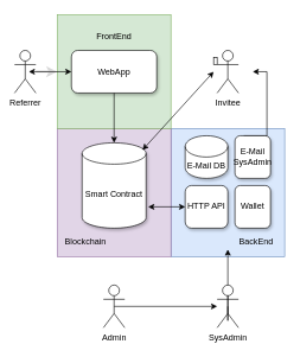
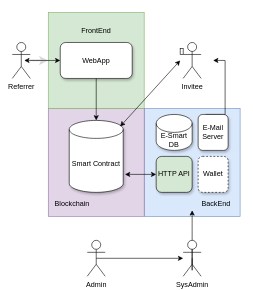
- <mxCell id="11" value="E-Mail&lt;br&gt;SysAdmin" style="rounded=1;whiteSpace=wrap;html=1;sketch=0;shadow=1;glass=0;" vertex="1" parent="1"><mxGeometry x="330" y="190" width="50" height="60" as="geometry" /></mxCell>
+ <mxCell id="11" value="E-Mail&lt;br&gt;Server" style="rounded=1;whiteSpace=wrap;html=1;sketch=0;shadow=1;glass=0;" vertex="1" parent="1"><mxGeometry x="330" y="190" width="50" height="60" as="geometry" /></mxCell>
- <mxCell id="8" value="E-Mail DB" style="shape=cylinder3;whiteSpace=wrap;html=1;boundedLbl=1;backgroundOutline=1;size=15;shadow=1;" vertex="1" parent="1"><mxGeometry x="260" y="190" width="60" height="60" as="geometry" /></mxCell>
+ <mxCell id="8" value="E-Smart DB" style="shape=cylinder3;whiteSpace=wrap;html=1;boundedLbl=1;backgroundOutline=1;size=15;shadow=1;" vertex="1" parent="1"><mxGeometry x="260" y="190" width="60" height="60" as="geometry" /></mxCell>
- <mxCell id="12" value="HTTP API" style="rounded=1;whiteSpace=wrap;html=1;glass=0;shadow=1;" vertex="1" parent="1"><mxGeometry x="260" y="260" width="60" height="60" as="geometry" /></mxCell>
+ <mxCell id="12" value="HTTP API" style="rounded=1;whiteSpace=wrap;html=1;glass=0;shadow=1;fillColor=#d5e8d4;" vertex="1" parent="1"><mxGeometry x="260" y="260" width="60" height="60" as="geometry" /></mxCell>
- <mxCell id="20" value="Wallet" style="rounded=1;whiteSpace=wrap;html=1;sketch=0;shadow=1;glass=0;" vertex="1" parent="1"><mxGeometry x="330" y="260" width="50" height="60" as="geometry" /></mxCell>
+ <mxCell id="20" value="Wallet" style="rounded=1;whiteSpace=wrap;html=1;sketch=0;shadow=1;glass=0;dashed=1;" vertex="1" parent="1"><mxGeometry x="330" y="260" width="50" height="60" as="geometry" /></mxCell>
